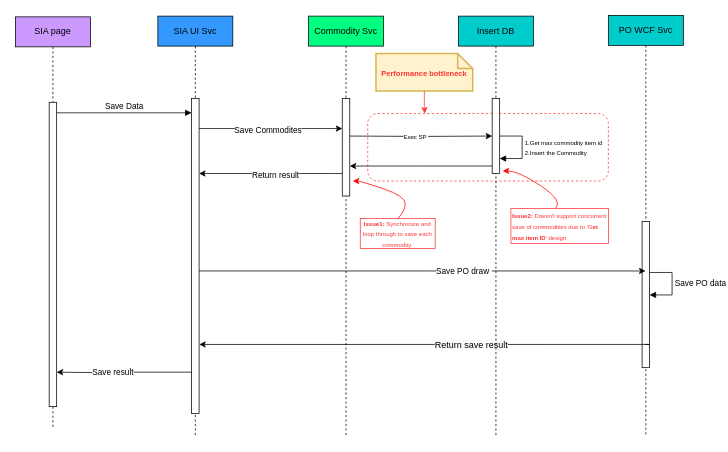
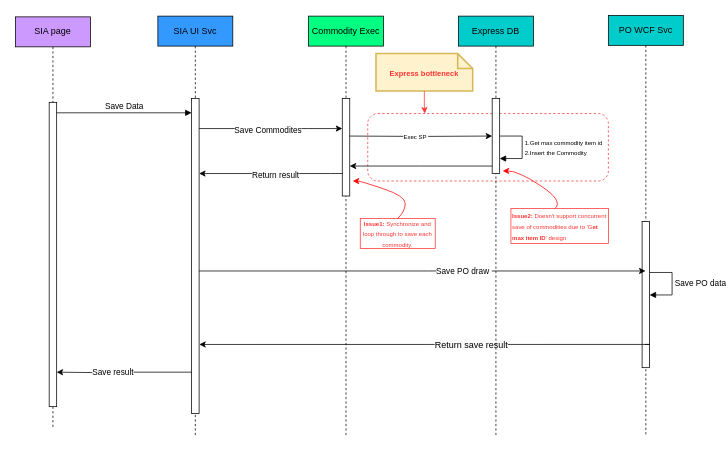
- <mxCell id="4" value="Commodity Svc" style="shape=umlLifeline;perimeter=lifelinePerimeter;whiteSpace=wrap;html=1;container=1;dropTarget=0;collapsible=0;recursiveResize=0;outlineConnect=0;portConstraint=eastwest;newEdgeStyle={&quot;curved&quot;:0,&quot;rounded&quot;:0};fillColor=#00FF80;" vertex="1" parent="1"><mxGeometry x="411" y="21" width="100" height="560" as="geometry" /></mxCell>
+ <mxCell id="4" value="Commodity Exec" style="shape=umlLifeline;perimeter=lifelinePerimeter;whiteSpace=wrap;html=1;container=1;dropTarget=0;collapsible=0;recursiveResize=0;outlineConnect=0;portConstraint=eastwest;newEdgeStyle={&quot;curved&quot;:0,&quot;rounded&quot;:0};fillColor=#00FF80;" vertex="1" parent="1"><mxGeometry x="411" y="21" width="100" height="560" as="geometry" /></mxCell>
- <mxCell id="21" value="Insert DB" style="shape=umlLifeline;perimeter=lifelinePerimeter;whiteSpace=wrap;html=1;container=1;dropTarget=0;collapsible=0;recursiveResize=0;outlineConnect=0;portConstraint=eastwest;newEdgeStyle={&quot;curved&quot;:0,&quot;rounded&quot;:0};fillColor=#00CCCC;" vertex="1" parent="1"><mxGeometry x="611" y="21" width="100" height="560" as="geometry" /></mxCell>
+ <mxCell id="21" value="Express DB" style="shape=umlLifeline;perimeter=lifelinePerimeter;whiteSpace=wrap;html=1;container=1;dropTarget=0;collapsible=0;recursiveResize=0;outlineConnect=0;portConstraint=eastwest;newEdgeStyle={&quot;curved&quot;:0,&quot;rounded&quot;:0};fillColor=#00CCCC;" vertex="1" parent="1"><mxGeometry x="611" y="21" width="100" height="560" as="geometry" /></mxCell>
- <mxCell id="30" value="&lt;font style=&quot;font-size: 10px;&quot; color=&quot;#ff3333&quot;&gt;&lt;b&gt;Performance bottleneck&lt;/b&gt;&lt;/font&gt;" style="shape=note;strokeWidth=2;fontSize=14;size=20;whiteSpace=wrap;html=1;fillColor=#fff2cc;strokeColor=#d6b656;fontColor=#666600;" vertex="1" parent="1"><mxGeometry x="501" y="71" width="129" height="50" as="geometry" /></mxCell>
+ <mxCell id="30" value="&lt;font style=&quot;font-size: 10px;&quot; color=&quot;#ff3333&quot;&gt;&lt;b&gt;Express bottleneck&lt;/b&gt;&lt;/font&gt;" style="shape=note;strokeWidth=2;fontSize=14;size=20;whiteSpace=wrap;html=1;fillColor=#fff2cc;strokeColor=#d6b656;fontColor=#666600;" vertex="1" parent="1"><mxGeometry x="501" y="71" width="129" height="50" as="geometry" /></mxCell>
